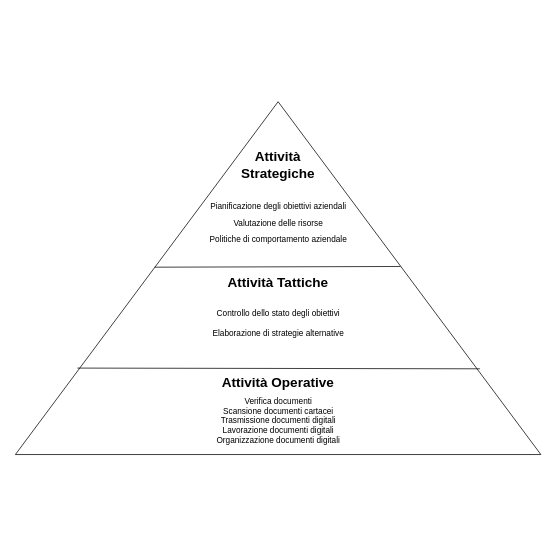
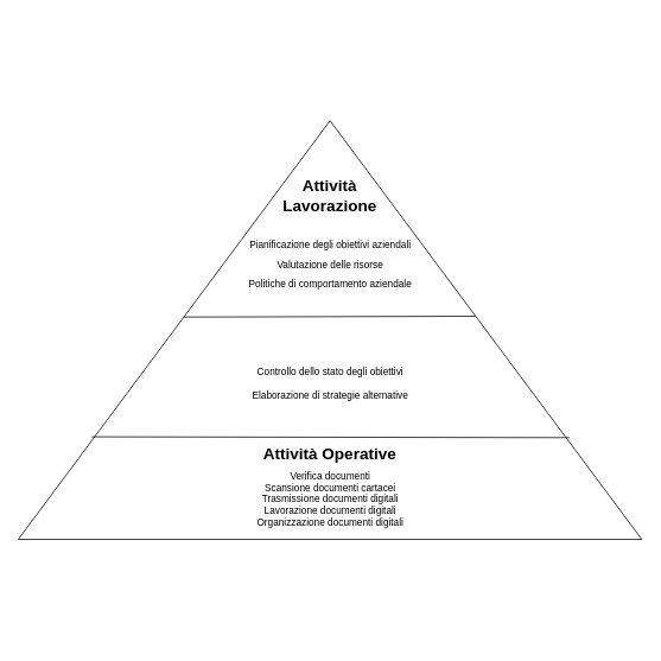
- <mxCell id="6" value="&lt;b&gt;&lt;font style=&quot;font-size: 18px;&quot;&gt;Attività Strategiche&lt;/font&gt;&lt;/b&gt;" style="text;html=1;strokeColor=none;fillColor=none;align=center;verticalAlign=middle;whiteSpace=wrap;rounded=0;" vertex="1" parent="2"><mxGeometry x="290" y="70" width="120" height="30" as="geometry" /></mxCell>
+ <mxCell id="6" value="&lt;b&gt;&lt;font style=&quot;font-size: 18px;&quot;&gt;Attività Lavorazione&lt;/font&gt;&lt;/b&gt;" style="text;html=1;strokeColor=none;fillColor=none;align=center;verticalAlign=middle;whiteSpace=wrap;rounded=0;" vertex="1" parent="2"><mxGeometry x="290" y="70" width="120" height="30" as="geometry" /></mxCell>
- <mxCell id="8" value="&lt;b&gt;&lt;font style=&quot;font-size: 18px;&quot;&gt;Attività Tattiche&lt;/font&gt;&lt;/b&gt;" style="text;html=1;strokeColor=none;fillColor=none;align=center;verticalAlign=middle;whiteSpace=wrap;rounded=0;" vertex="1" parent="2"><mxGeometry x="235" y="226" width="230" height="30" as="geometry" /></mxCell>
